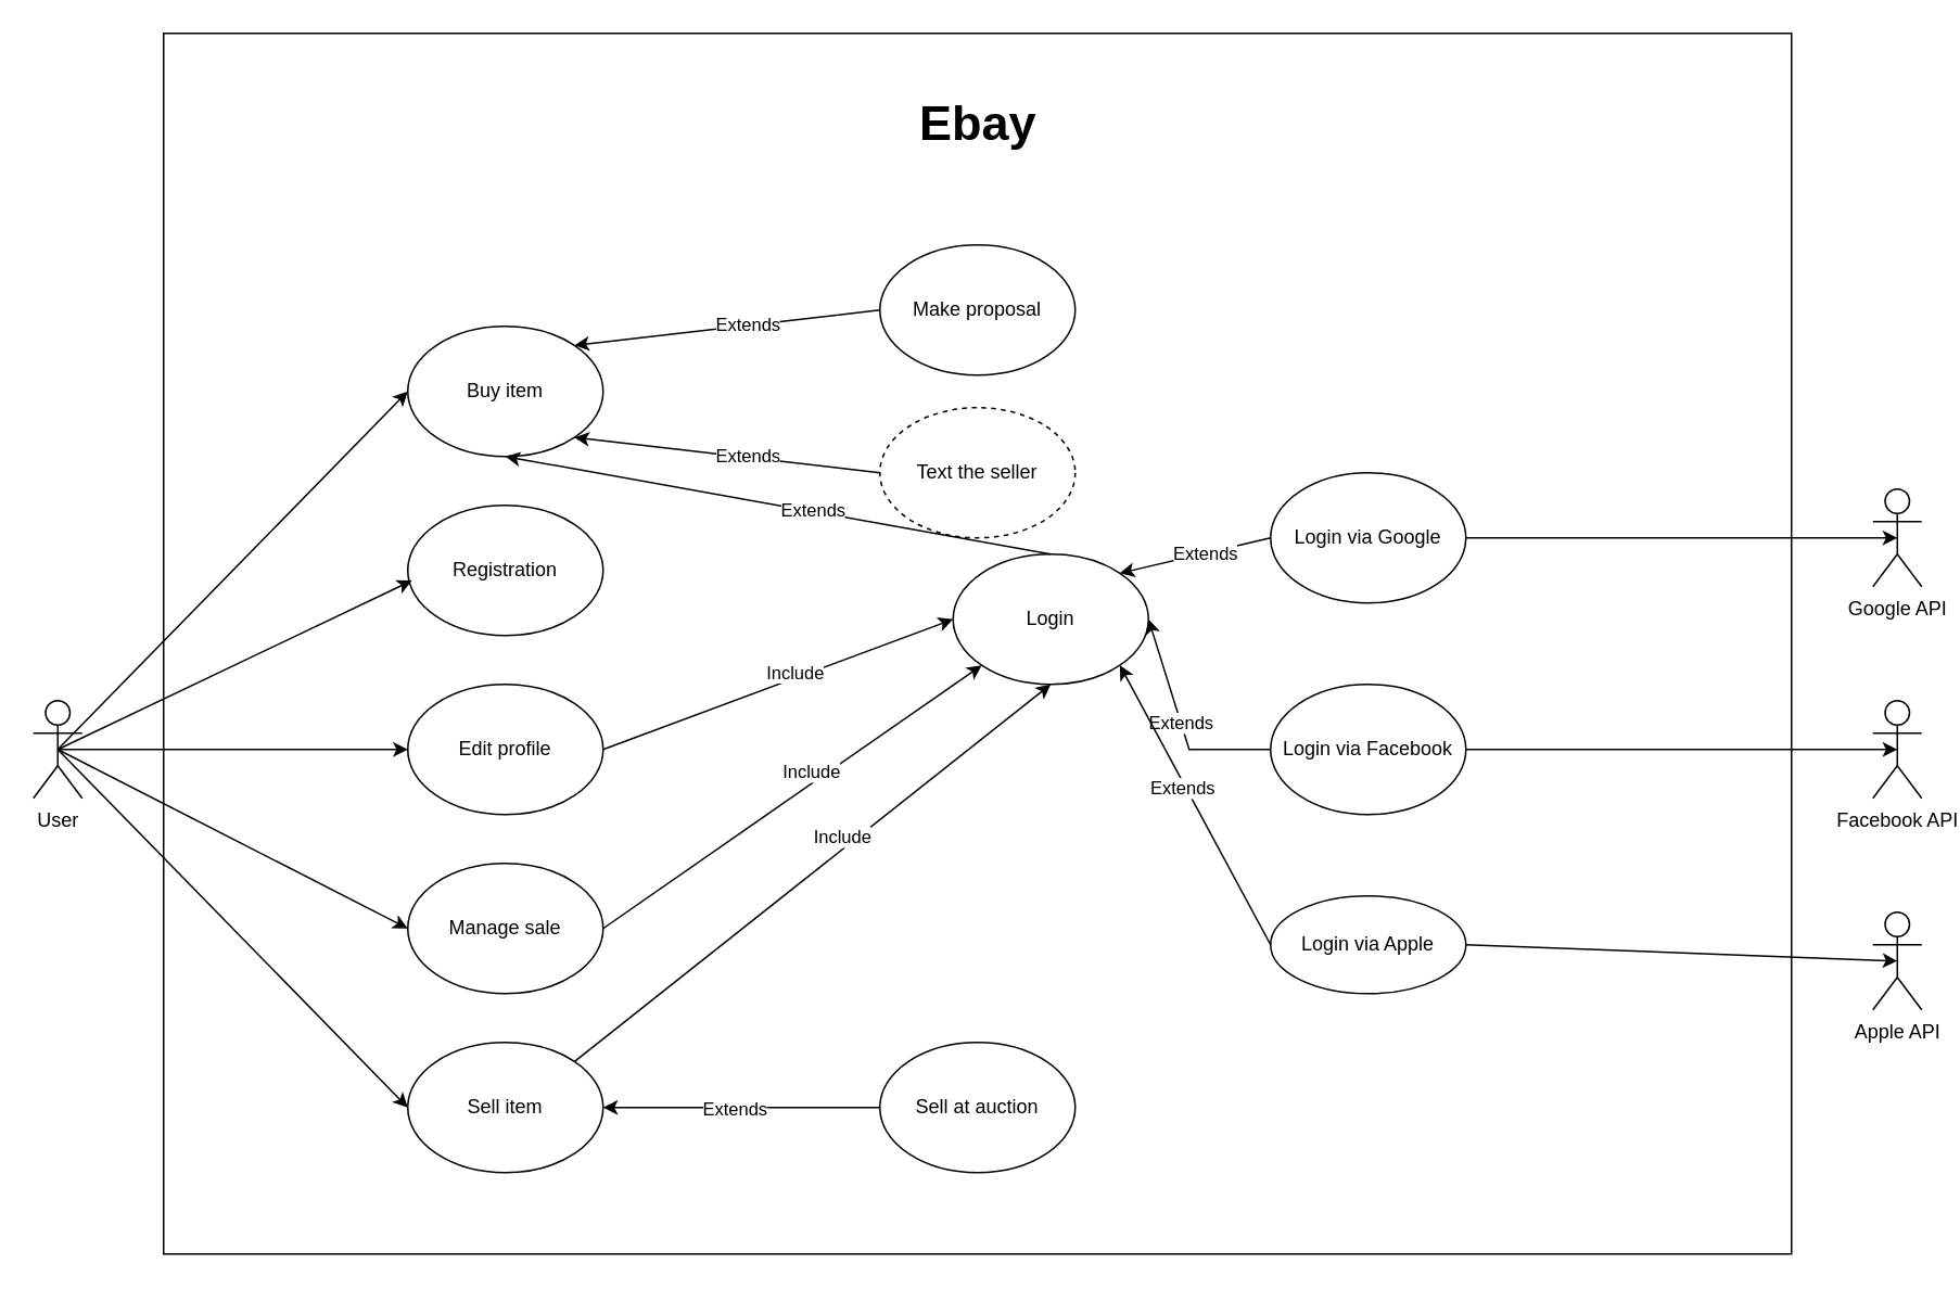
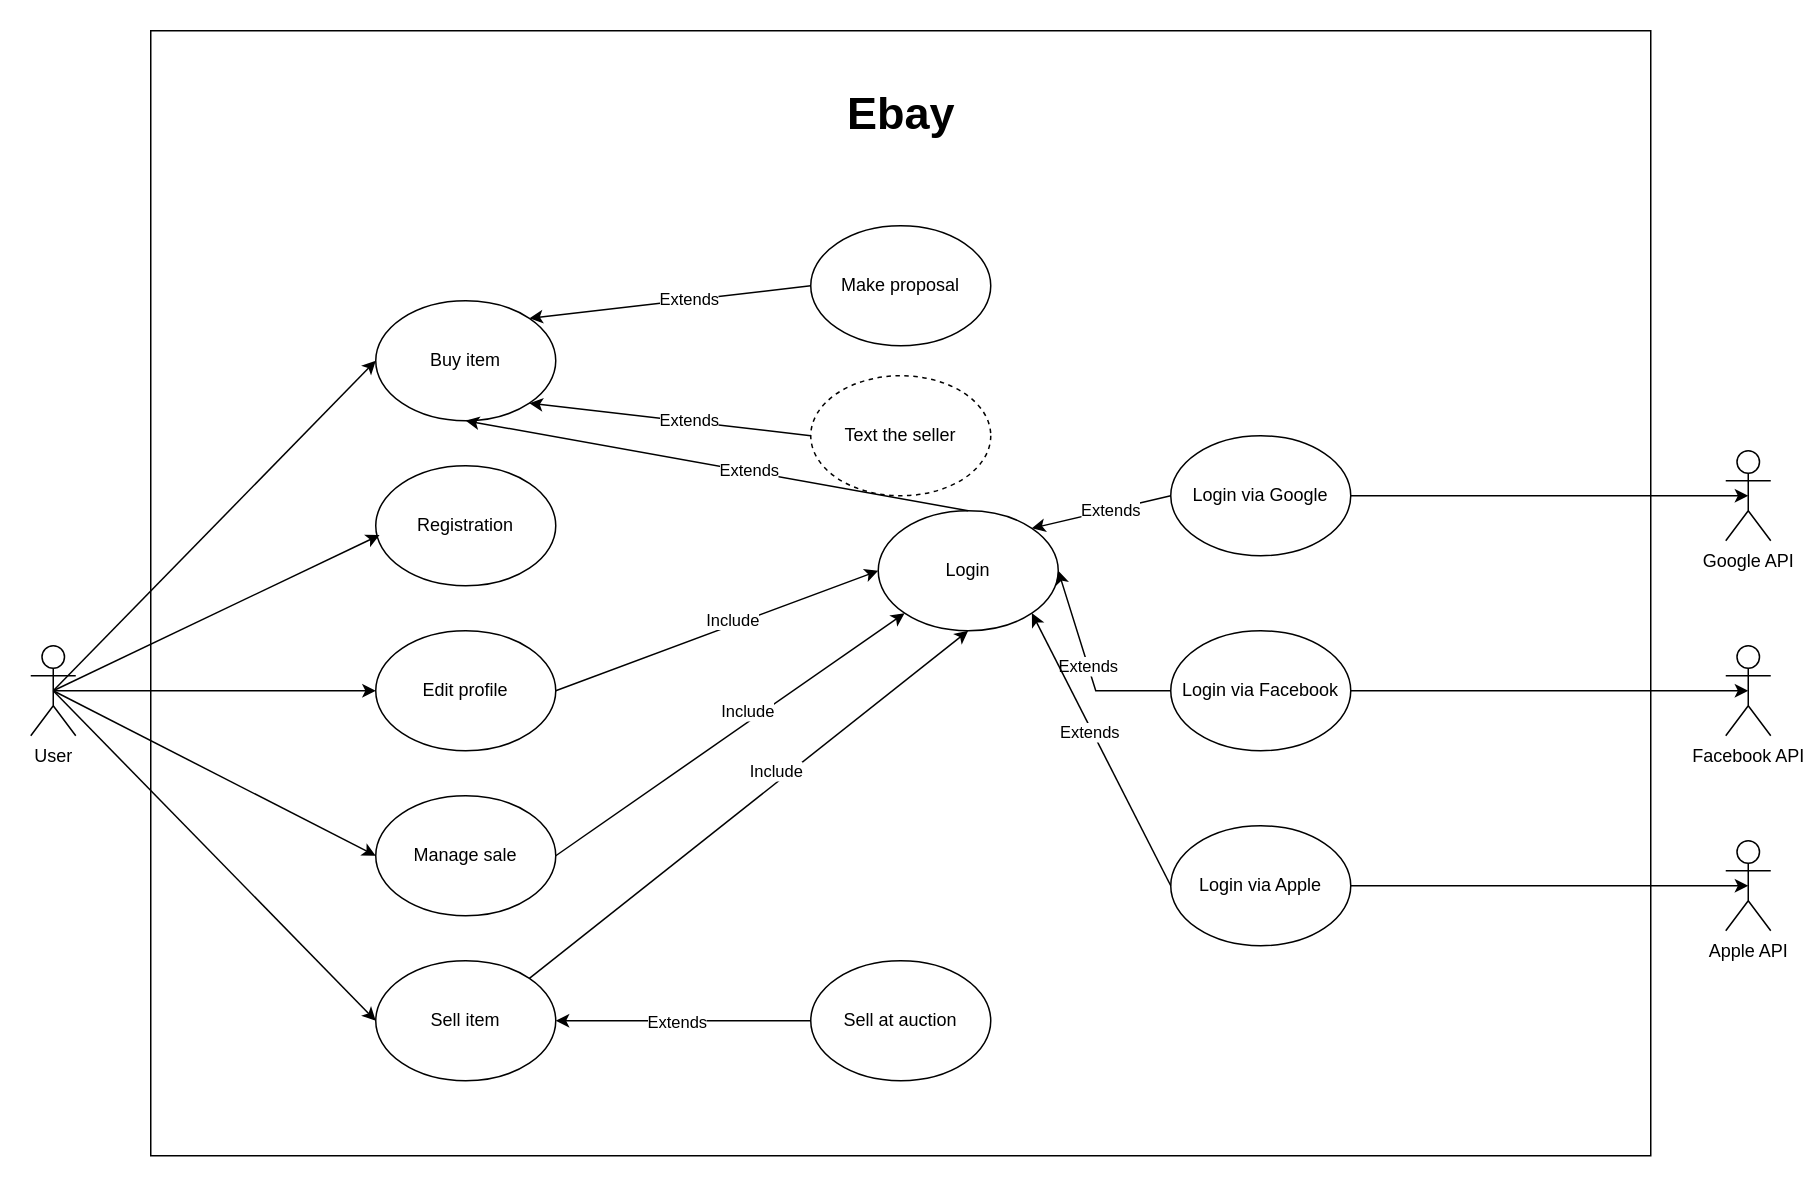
- <mxCell id="9" value="Login via Apple" style="ellipse;whiteSpace=wrap;html=1;" vertex="1" parent="1"><mxGeometry x="780" y="550" width="120" height="60" as="geometry" /></mxCell>
+ <mxCell id="9" value="Login via Apple" style="ellipse;whiteSpace=wrap;html=1;" vertex="1" parent="1"><mxGeometry x="780" y="550" width="120" height="80" as="geometry" /></mxCell>
